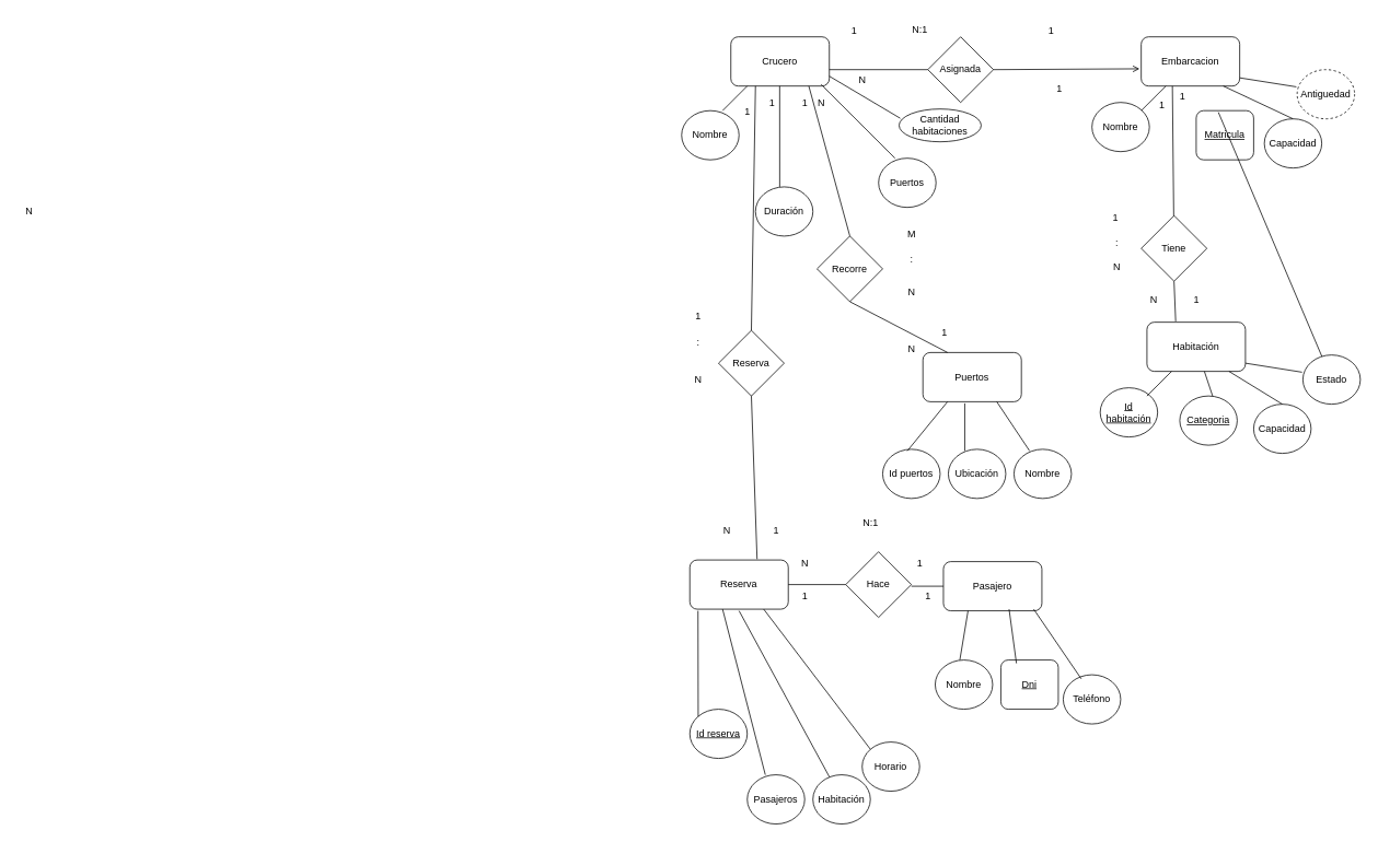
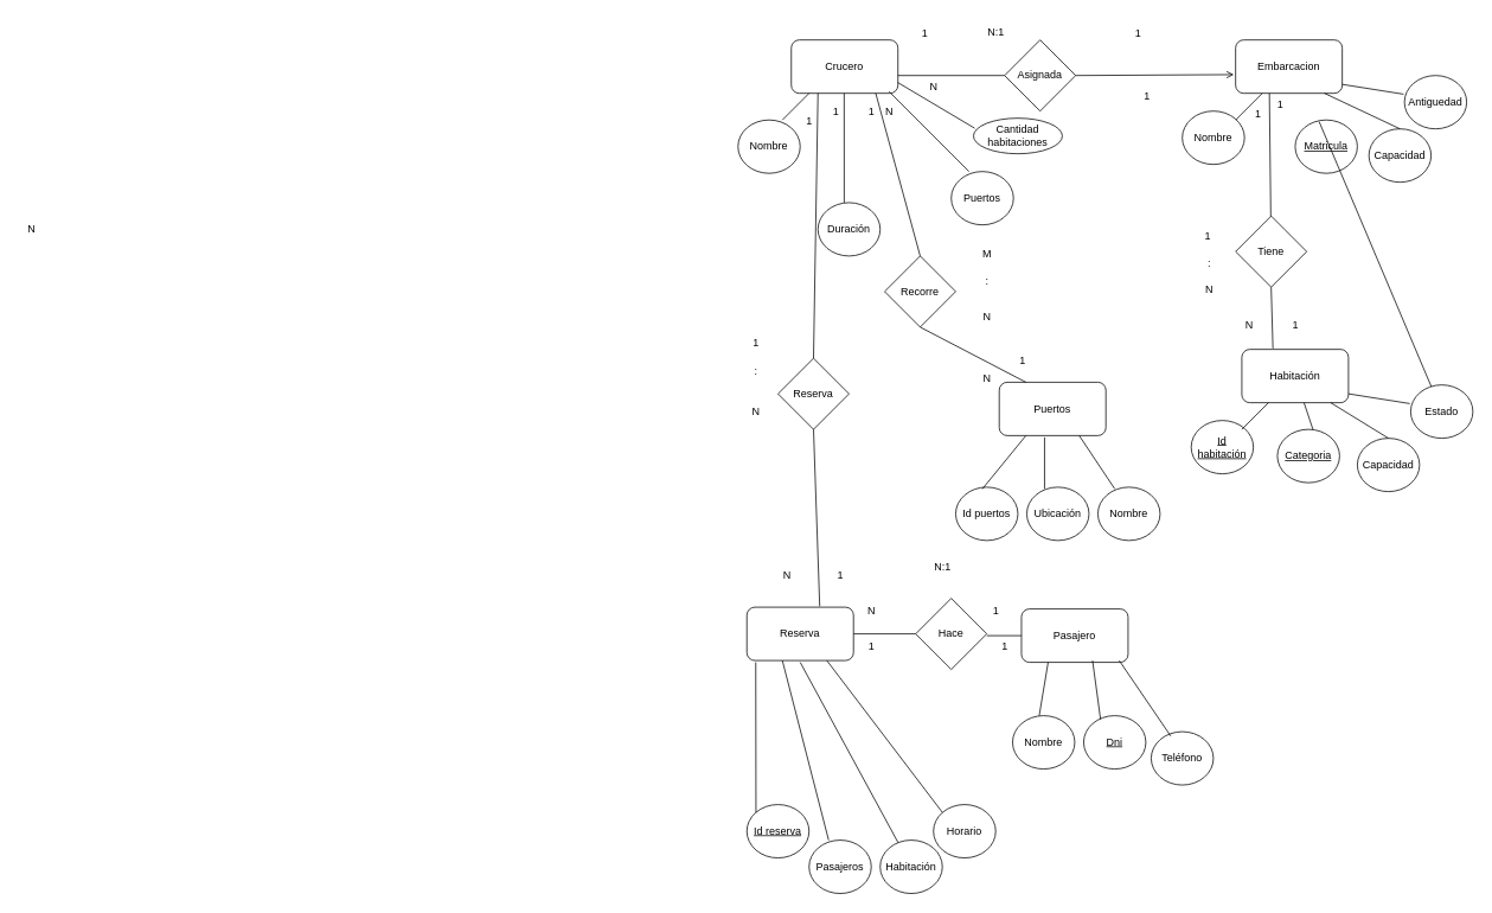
- <mxCell id="17" value="Antiguedad" style="ellipse;whiteSpace=wrap;html=1;dashed=1;" vertex="1" parent="1"><mxGeometry x="1580" y="84" width="70" height="60" as="geometry" /></mxCell>
+ <mxCell id="17" value="Antiguedad" style="ellipse;whiteSpace=wrap;html=1;" vertex="1" parent="1"><mxGeometry x="1580" y="84" width="70" height="60" as="geometry" /></mxCell>
- <mxCell id="3" value="&lt;u&gt;Matricula&lt;/u&gt;" style="whiteSpace=wrap;html=1;rounded=1;" vertex="1" parent="1"><mxGeometry x="1457" y="134" width="70" height="60" as="geometry" /></mxCell>
+ <mxCell id="3" value="&lt;u&gt;Matricula&lt;/u&gt;" style="ellipse;whiteSpace=wrap;html=1;" vertex="1" parent="1"><mxGeometry x="1457" y="134" width="70" height="60" as="geometry" /></mxCell>
- <mxCell id="37" value="Tiene" style="rhombus;whiteSpace=wrap;html=1;" vertex="1" parent="1"><mxGeometry x="1390" y="262" width="80" height="80" as="geometry" /></mxCell>
+ <mxCell id="37" value="Tiene" style="rhombus;whiteSpace=wrap;html=1;" vertex="1" parent="1"><mxGeometry x="1390" y="242" width="80" height="80" as="geometry" /></mxCell>
- <mxCell id="57" value="&lt;u&gt;Dni&lt;/u&gt;" style="whiteSpace=wrap;html=1;rounded=1;" vertex="1" parent="1"><mxGeometry x="1219" y="804" width="70" height="60" as="geometry" /></mxCell>
+ <mxCell id="57" value="&lt;u&gt;Dni&lt;/u&gt;" style="ellipse;whiteSpace=wrap;html=1;" vertex="1" parent="1"><mxGeometry x="1219" y="804" width="70" height="60" as="geometry" /></mxCell>
- <mxCell id="49" value="&lt;u&gt;Id reserva&lt;/u&gt;" style="ellipse;whiteSpace=wrap;html=1;" vertex="1" parent="1"><mxGeometry x="840" y="864" width="70" height="60" as="geometry" /></mxCell>
+ <mxCell id="49" value="&lt;u&gt;Id reserva&lt;/u&gt;" style="ellipse;whiteSpace=wrap;html=1;" vertex="1" parent="1"><mxGeometry x="840" y="904" width="70" height="60" as="geometry" /></mxCell>
